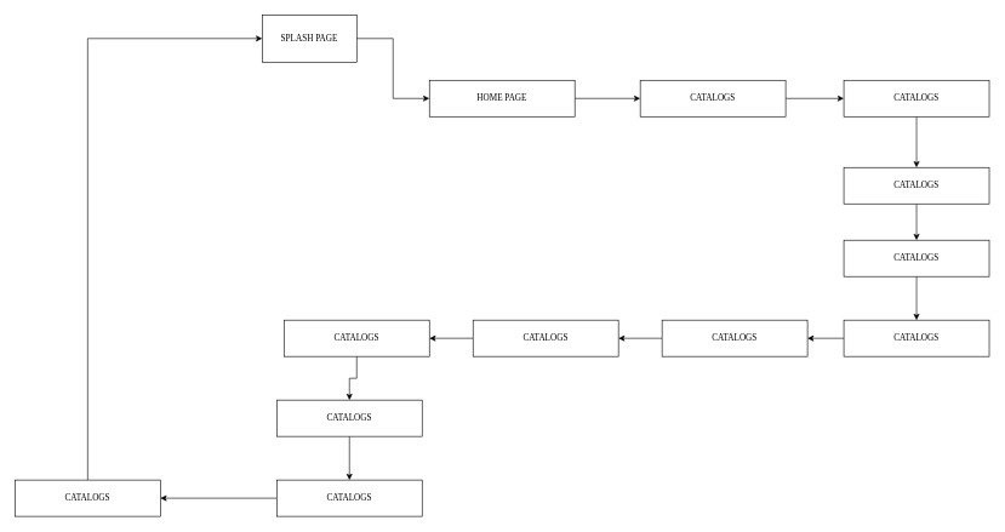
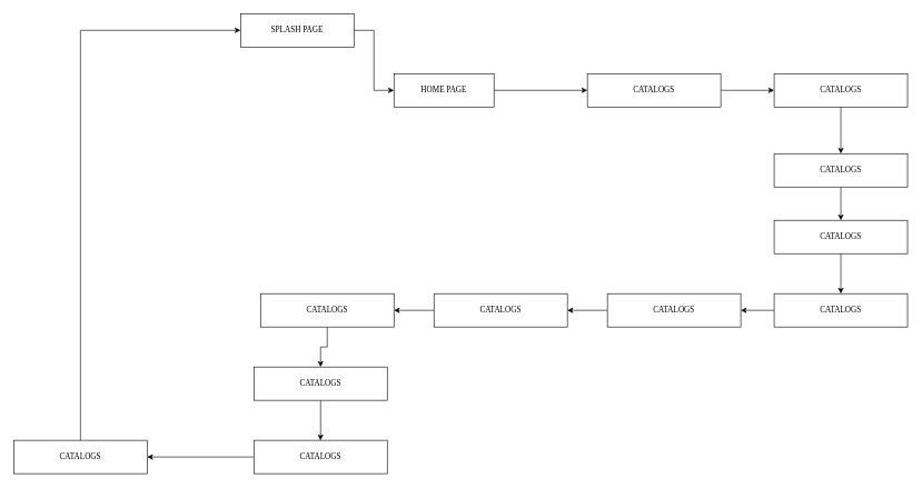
- <mxCell id="3" value="&lt;font face=&quot;Times New Roman&quot;&gt;SPLASH PAGE&lt;br&gt;&lt;/font&gt;" style="rounded=0;whiteSpace=wrap;html=1;" vertex="1" parent="1"><mxGeometry x="360" y="20" width="130" height="65" as="geometry" /></mxCell>
+ <mxCell id="3" value="&lt;font face=&quot;Times New Roman&quot;&gt;SPLASH PAGE&lt;br&gt;&lt;/font&gt;" style="rounded=0;whiteSpace=wrap;html=1;" vertex="1" parent="1"><mxGeometry x="360" y="20" width="170" height="50" as="geometry" /></mxCell>
- <mxCell id="5" value="&lt;font face=&quot;Times New Roman&quot;&gt;HOME PAGE&lt;br&gt;&lt;/font&gt;" style="rounded=0;whiteSpace=wrap;html=1;" vertex="1" parent="1"><mxGeometry x="590" y="110" width="200" height="50" as="geometry" /></mxCell>
+ <mxCell id="5" value="&lt;font face=&quot;Times New Roman&quot;&gt;HOME PAGE&lt;br&gt;&lt;/font&gt;" style="rounded=0;whiteSpace=wrap;html=1;" vertex="1" parent="1"><mxGeometry x="590" y="110" width="150" height="50" as="geometry" /></mxCell>
